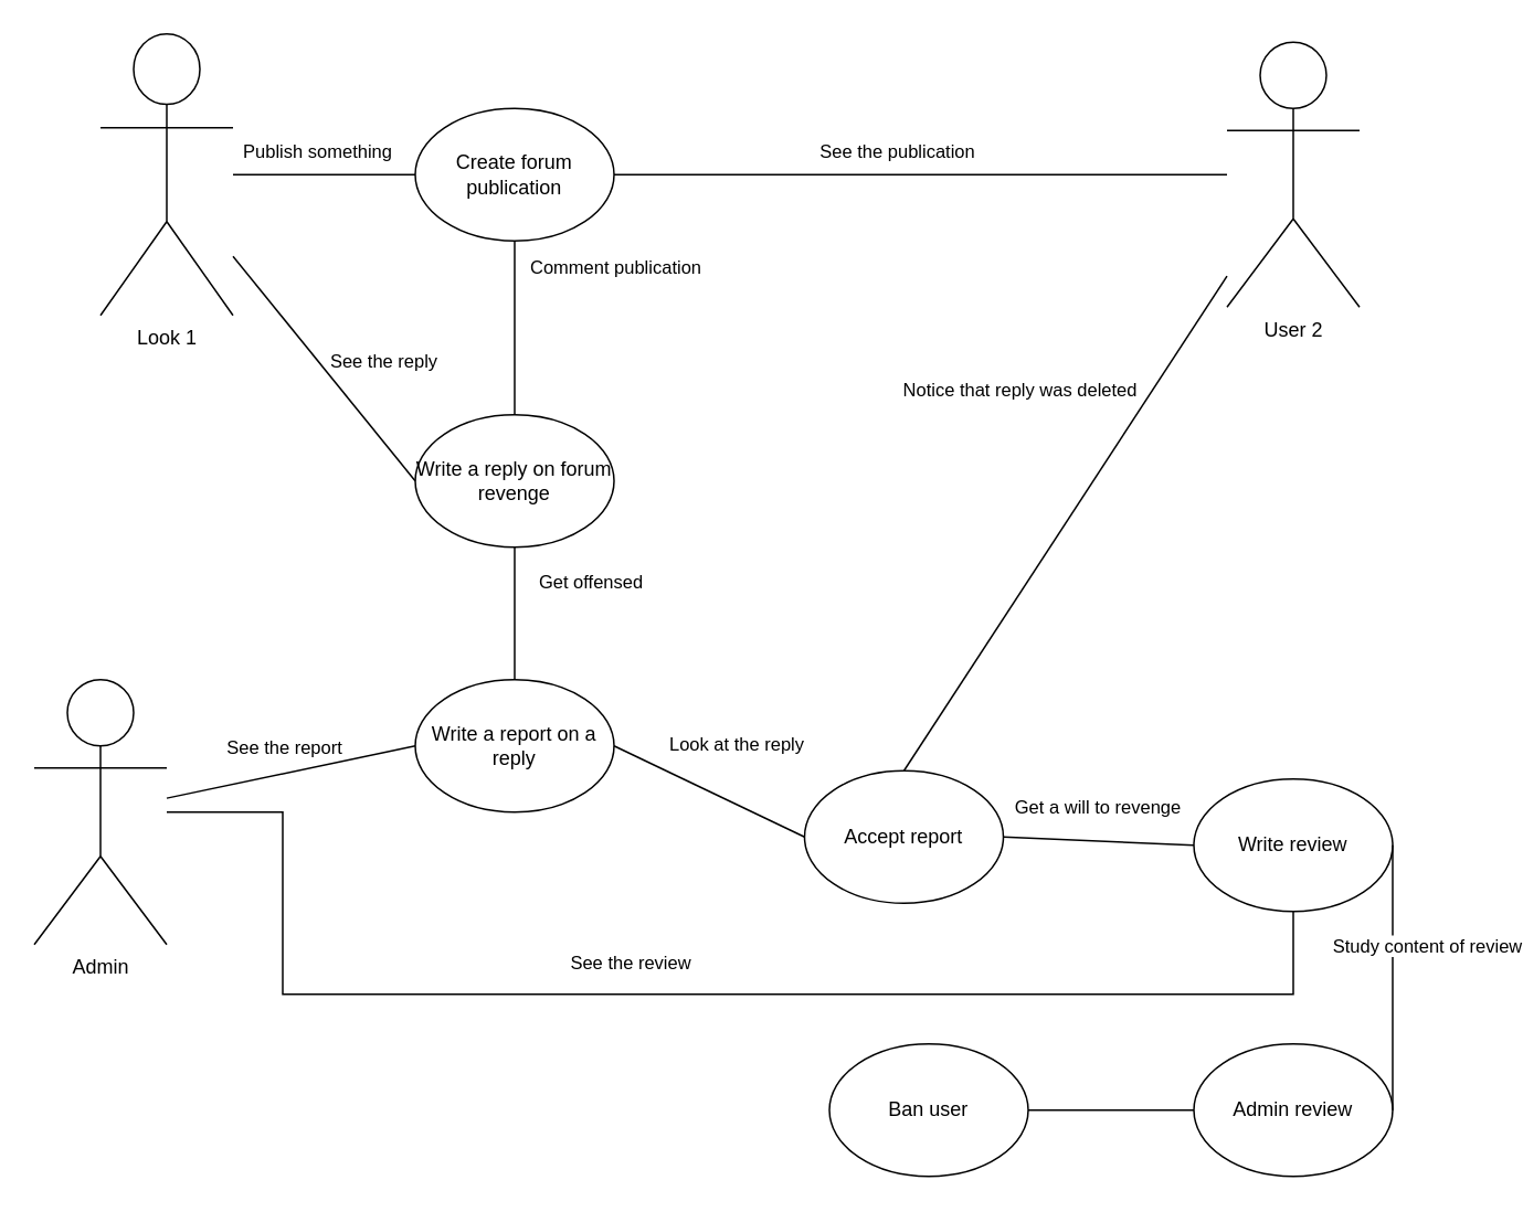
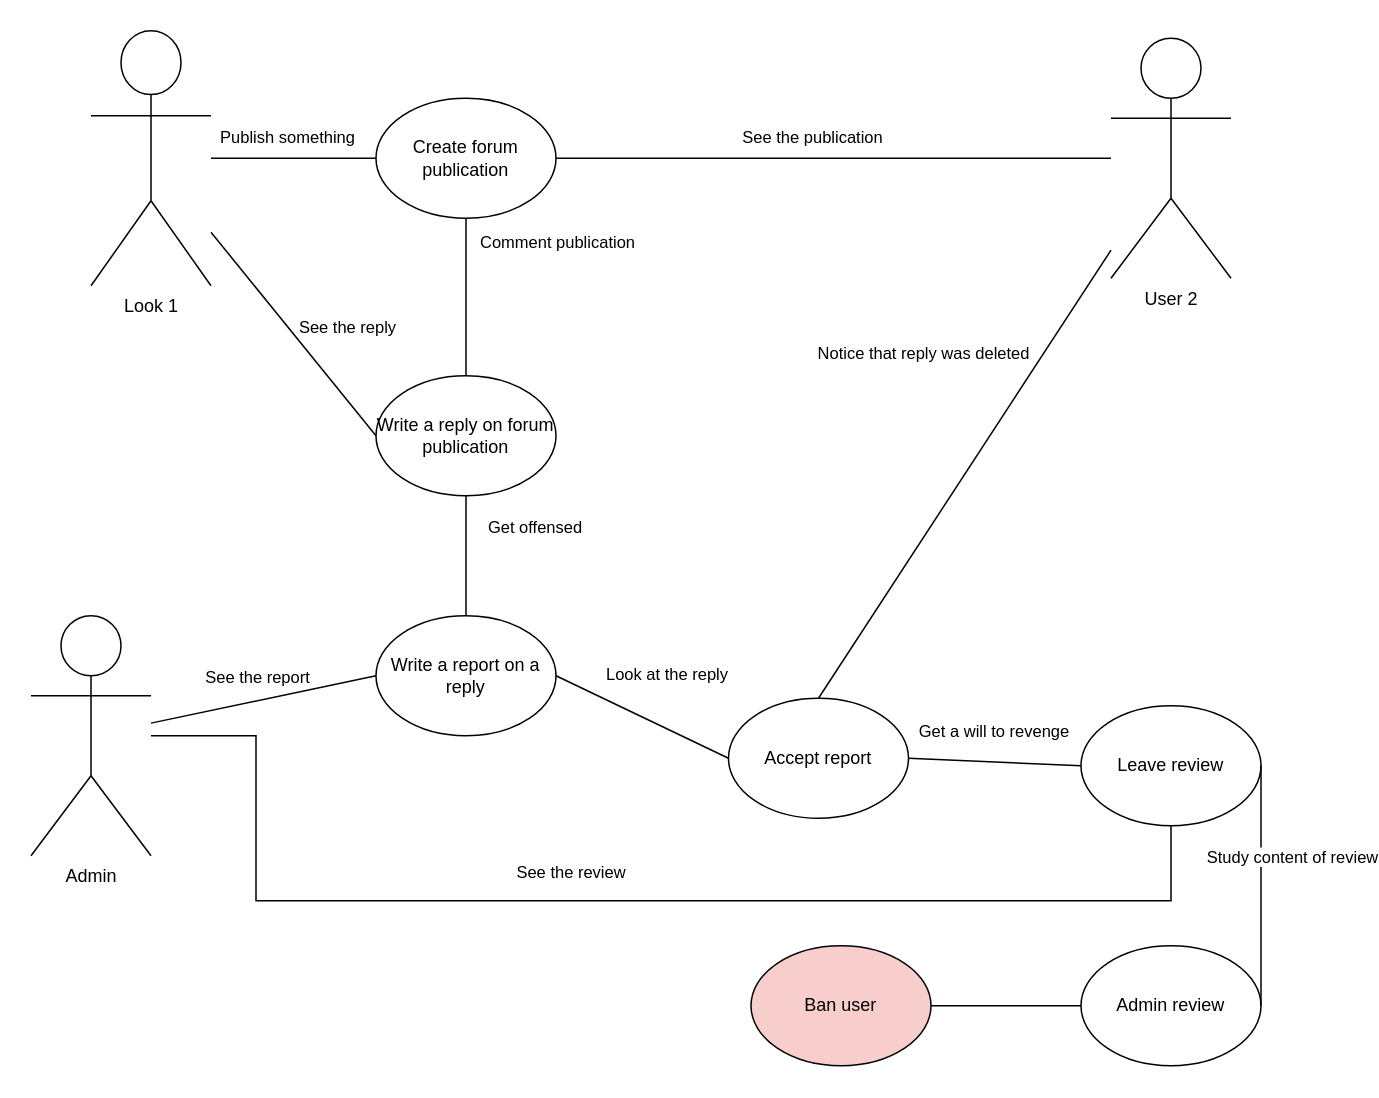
- <mxCell id="10" value="Write a reply on forum revenge" style="ellipse;whiteSpace=wrap;html=1;" vertex="1" parent="1"><mxGeometry x="250" y="250" width="120" height="80" as="geometry" /></mxCell>
+ <mxCell id="10" value="Write a reply on forum publication" style="ellipse;whiteSpace=wrap;html=1;" vertex="1" parent="1"><mxGeometry x="250" y="250" width="120" height="80" as="geometry" /></mxCell>
- <mxCell id="27" value="Write review" style="ellipse;whiteSpace=wrap;html=1;" vertex="1" parent="1"><mxGeometry x="720" y="470" width="120" height="80" as="geometry" /></mxCell>
+ <mxCell id="27" value="Leave review" style="ellipse;whiteSpace=wrap;html=1;" vertex="1" parent="1"><mxGeometry x="720" y="470" width="120" height="80" as="geometry" /></mxCell>
- <mxCell id="34" value="Ban user" style="ellipse;whiteSpace=wrap;html=1;" vertex="1" parent="1"><mxGeometry x="500" y="630" width="120" height="80" as="geometry" /></mxCell>
+ <mxCell id="34" value="Ban user" style="ellipse;whiteSpace=wrap;html=1;fillColor=#f8cecc;" vertex="1" parent="1"><mxGeometry x="500" y="630" width="120" height="80" as="geometry" /></mxCell>
